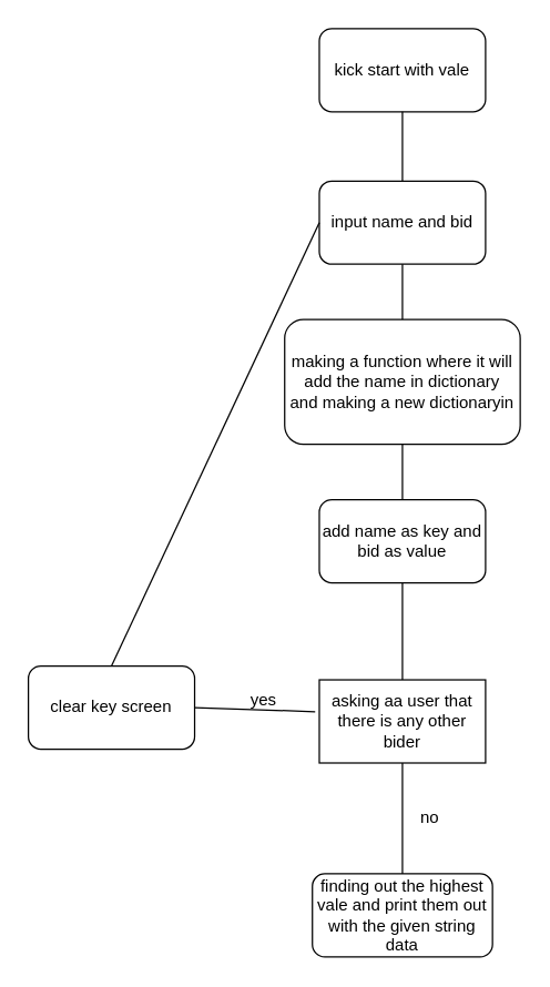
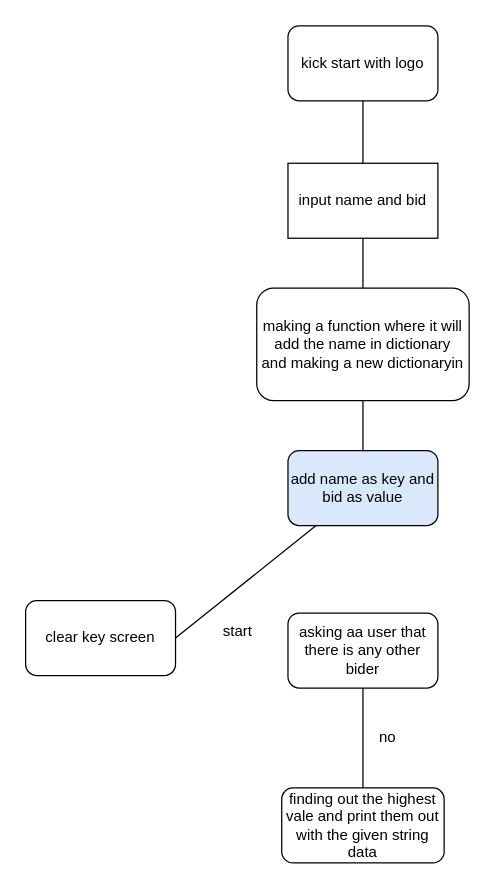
- <mxCell id="2" value="kick start with vale" style="rounded=1;whiteSpace=wrap;html=1;" parent="1" vertex="1"><mxGeometry x="230" y="20" width="120" height="60" as="geometry" /></mxCell>
+ <mxCell id="2" value="kick start with logo" style="rounded=1;whiteSpace=wrap;html=1;" parent="1" vertex="1"><mxGeometry x="230" y="20" width="120" height="60" as="geometry" /></mxCell>
- <mxCell id="3" value="input name and bid" style="rounded=1;whiteSpace=wrap;html=1;" parent="1" vertex="1"><mxGeometry x="230" y="130" width="120" height="60" as="geometry" /></mxCell>
+ <mxCell id="3" value="input name and bid" style="whiteSpace=wrap;html=1;rounded=0;" parent="1" vertex="1"><mxGeometry x="230" y="130" width="120" height="60" as="geometry" /></mxCell>
- <mxCell id="14" value="" style="endArrow=none;html=1;rounded=0;exitX=0.5;exitY=0;exitDx=0;exitDy=0;entryX=0;entryY=0.5;entryDx=0;entryDy=0;" parent="1" source="13" target="3" edge="1"><mxGeometry width="50" height="50" relative="1" as="geometry"><mxPoint x="80" y="415" as="sourcePoint" /><mxPoint x="130" y="365" as="targetPoint" /></mxGeometry></mxCell>
- <mxCell id="5" value="add name as key and bid as value" style="rounded=1;whiteSpace=wrap;html=1;" parent="1" vertex="1"><mxGeometry x="230" y="360" width="120" height="60" as="geometry" /></mxCell>
+ <mxCell id="5" value="add name as key and bid as value" style="rounded=1;whiteSpace=wrap;html=1;fillColor=#dae8fc;" parent="1" vertex="1"><mxGeometry x="230" y="360" width="120" height="60" as="geometry" /></mxCell>
- <mxCell id="10" value="" style="endArrow=none;html=1;rounded=0;exitX=0.5;exitY=1;exitDx=0;exitDy=0;entryX=0.5;entryY=0;entryDx=0;entryDy=0;" parent="1" source="5" target="11" edge="1"><mxGeometry width="50" height="50" relative="1" as="geometry"><mxPoint x="375" y="380" as="sourcePoint" /><mxPoint x="425" y="330" as="targetPoint" /></mxGeometry></mxCell>
- <mxCell id="15" value="yes" style="text;html=1;strokeColor=none;fillColor=none;align=center;verticalAlign=middle;whiteSpace=wrap;rounded=0;" parent="1" vertex="1"><mxGeometry x="160" y="490" width="60" height="30" as="geometry" /></mxCell>
+ <mxCell id="15" value="start" style="text;html=1;strokeColor=none;fillColor=none;align=center;verticalAlign=middle;whiteSpace=wrap;rounded=0;" parent="1" vertex="1"><mxGeometry x="160" y="490" width="60" height="30" as="geometry" /></mxCell>
- <mxCell id="12" value="" style="endArrow=none;html=1;rounded=0;entryX=-0.025;entryY=0.383;entryDx=0;entryDy=0;entryPerimeter=0;exitX=1;exitY=0.5;exitDx=0;exitDy=0;" parent="1" source="13" target="11" edge="1"><mxGeometry width="50" height="50" relative="1" as="geometry"><mxPoint x="150" y="513" as="sourcePoint" /><mxPoint x="205" y="480" as="targetPoint" /></mxGeometry></mxCell>
+ <mxCell id="12" value="" style="endArrow=none;html=1;rounded=0;exitX=1;exitY=0.5;exitDx=0;exitDy=0;" parent="1" source="13" target="5" edge="1"><mxGeometry width="50" height="50" relative="1" as="geometry"><mxPoint x="150" y="513" as="sourcePoint" /><mxPoint x="205" y="480" as="targetPoint" /></mxGeometry></mxCell>
- <mxCell id="11" value="asking aa user that there is any other bider" style="whiteSpace=wrap;html=1;rounded=0;" parent="1" vertex="1"><mxGeometry x="230" y="490" width="120" height="60" as="geometry" /></mxCell>
+ <mxCell id="11" value="asking aa user that there is any other bider" style="rounded=1;whiteSpace=wrap;html=1;" parent="1" vertex="1"><mxGeometry x="230" y="490" width="120" height="60" as="geometry" /></mxCell>
